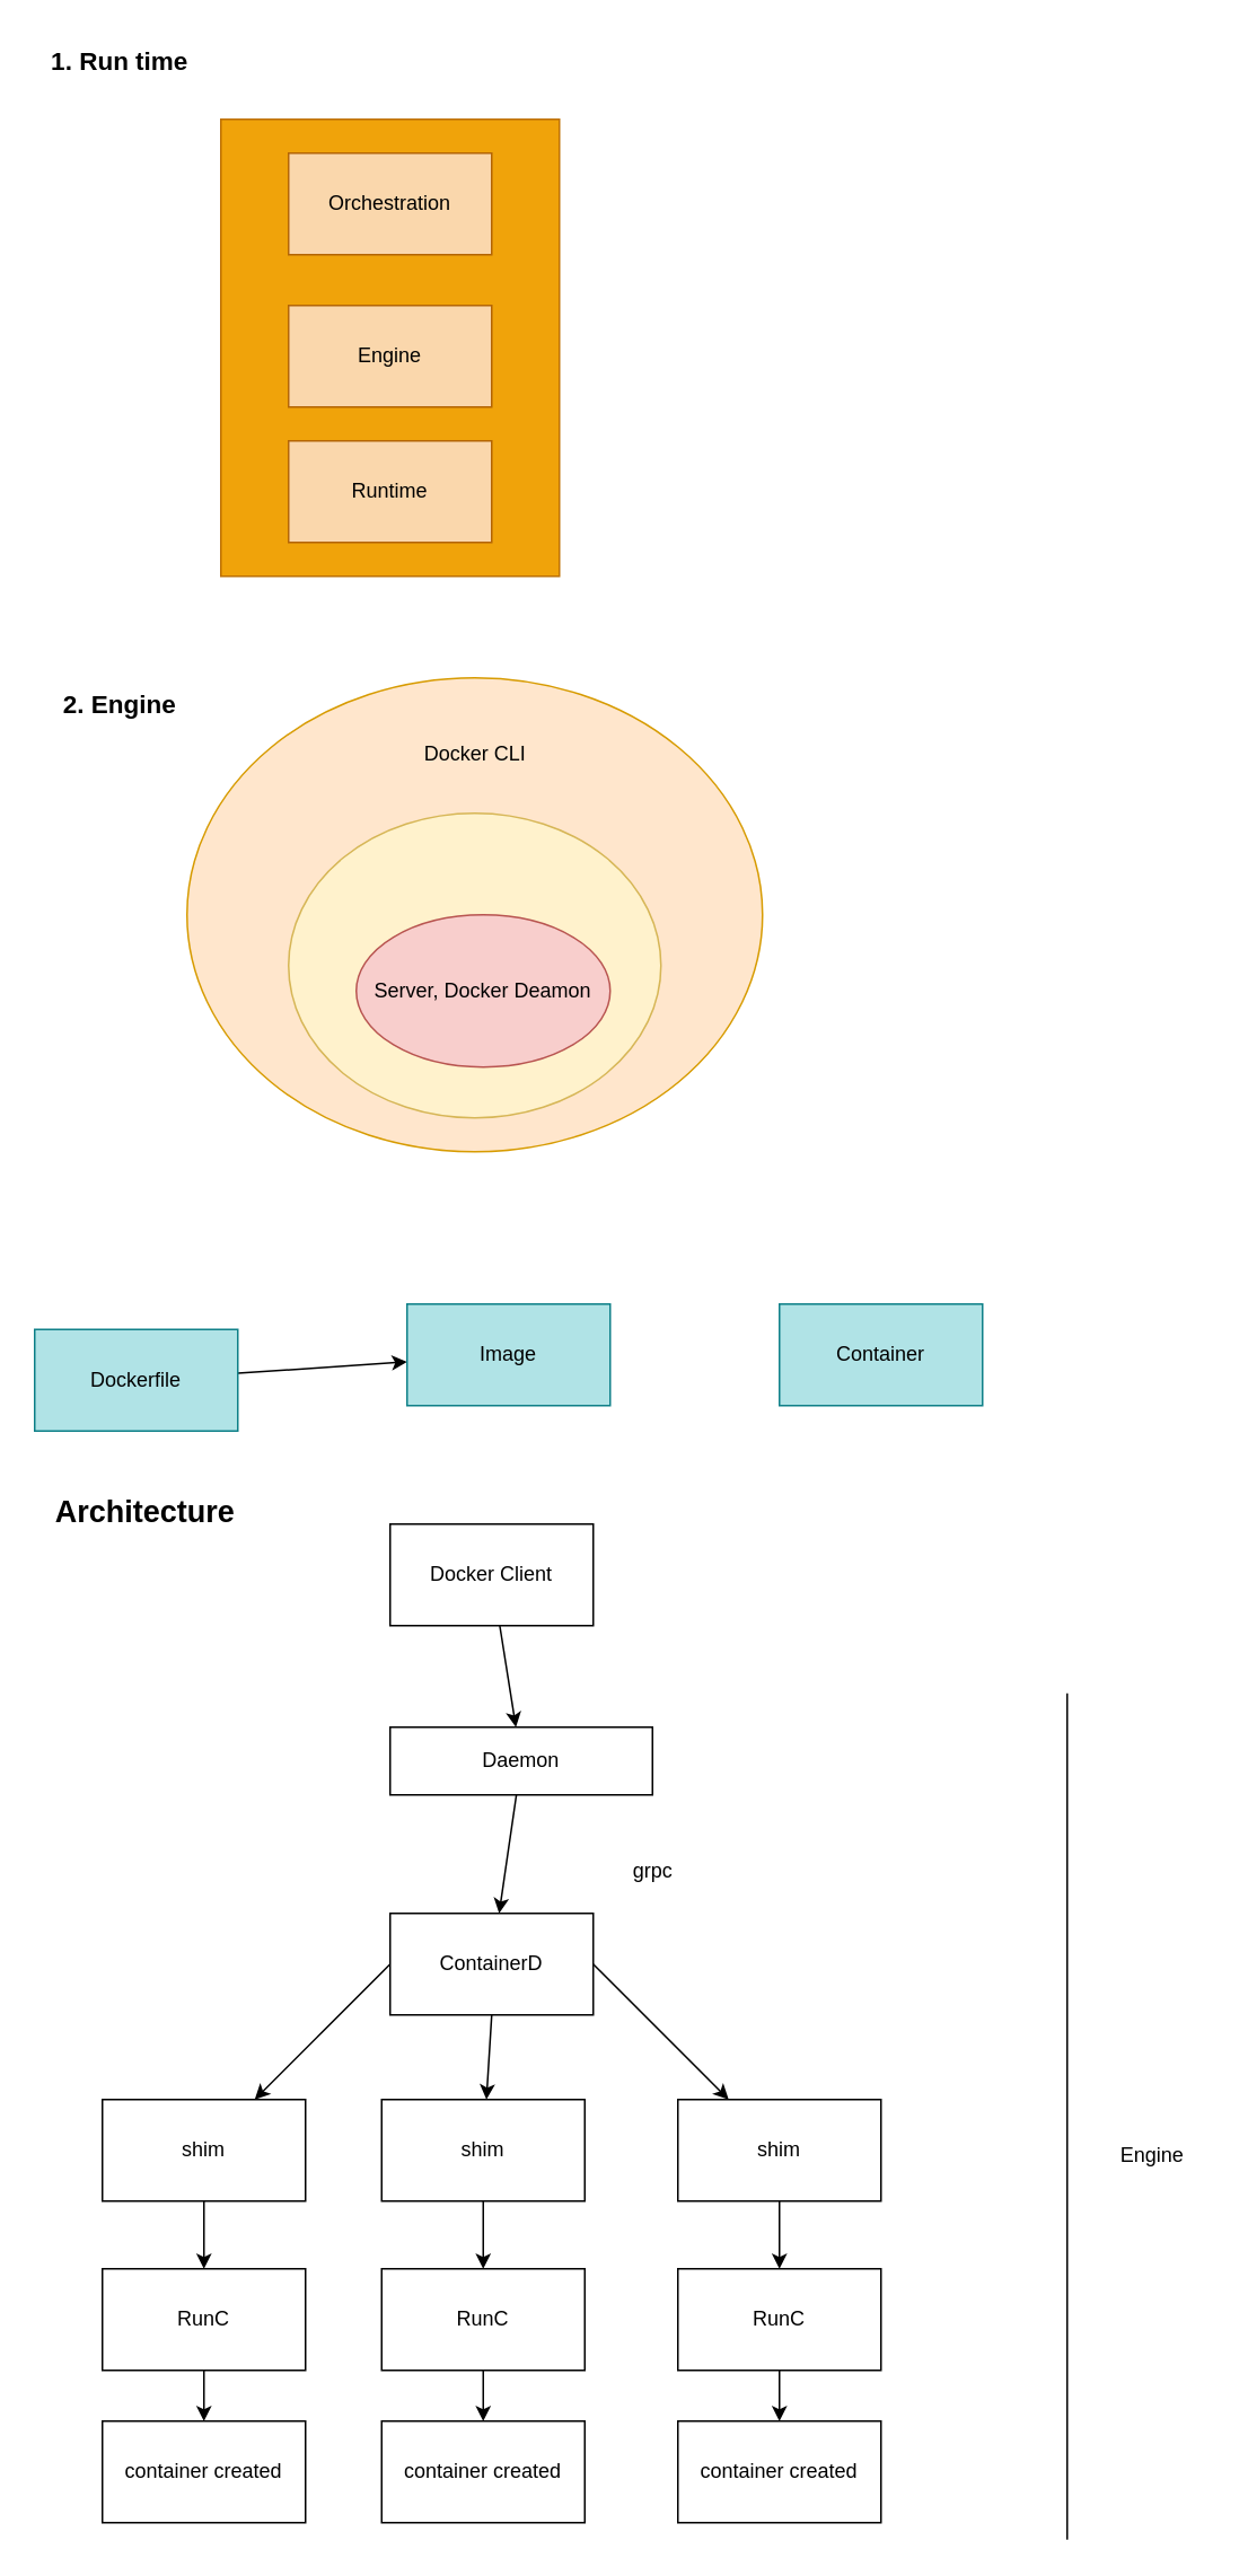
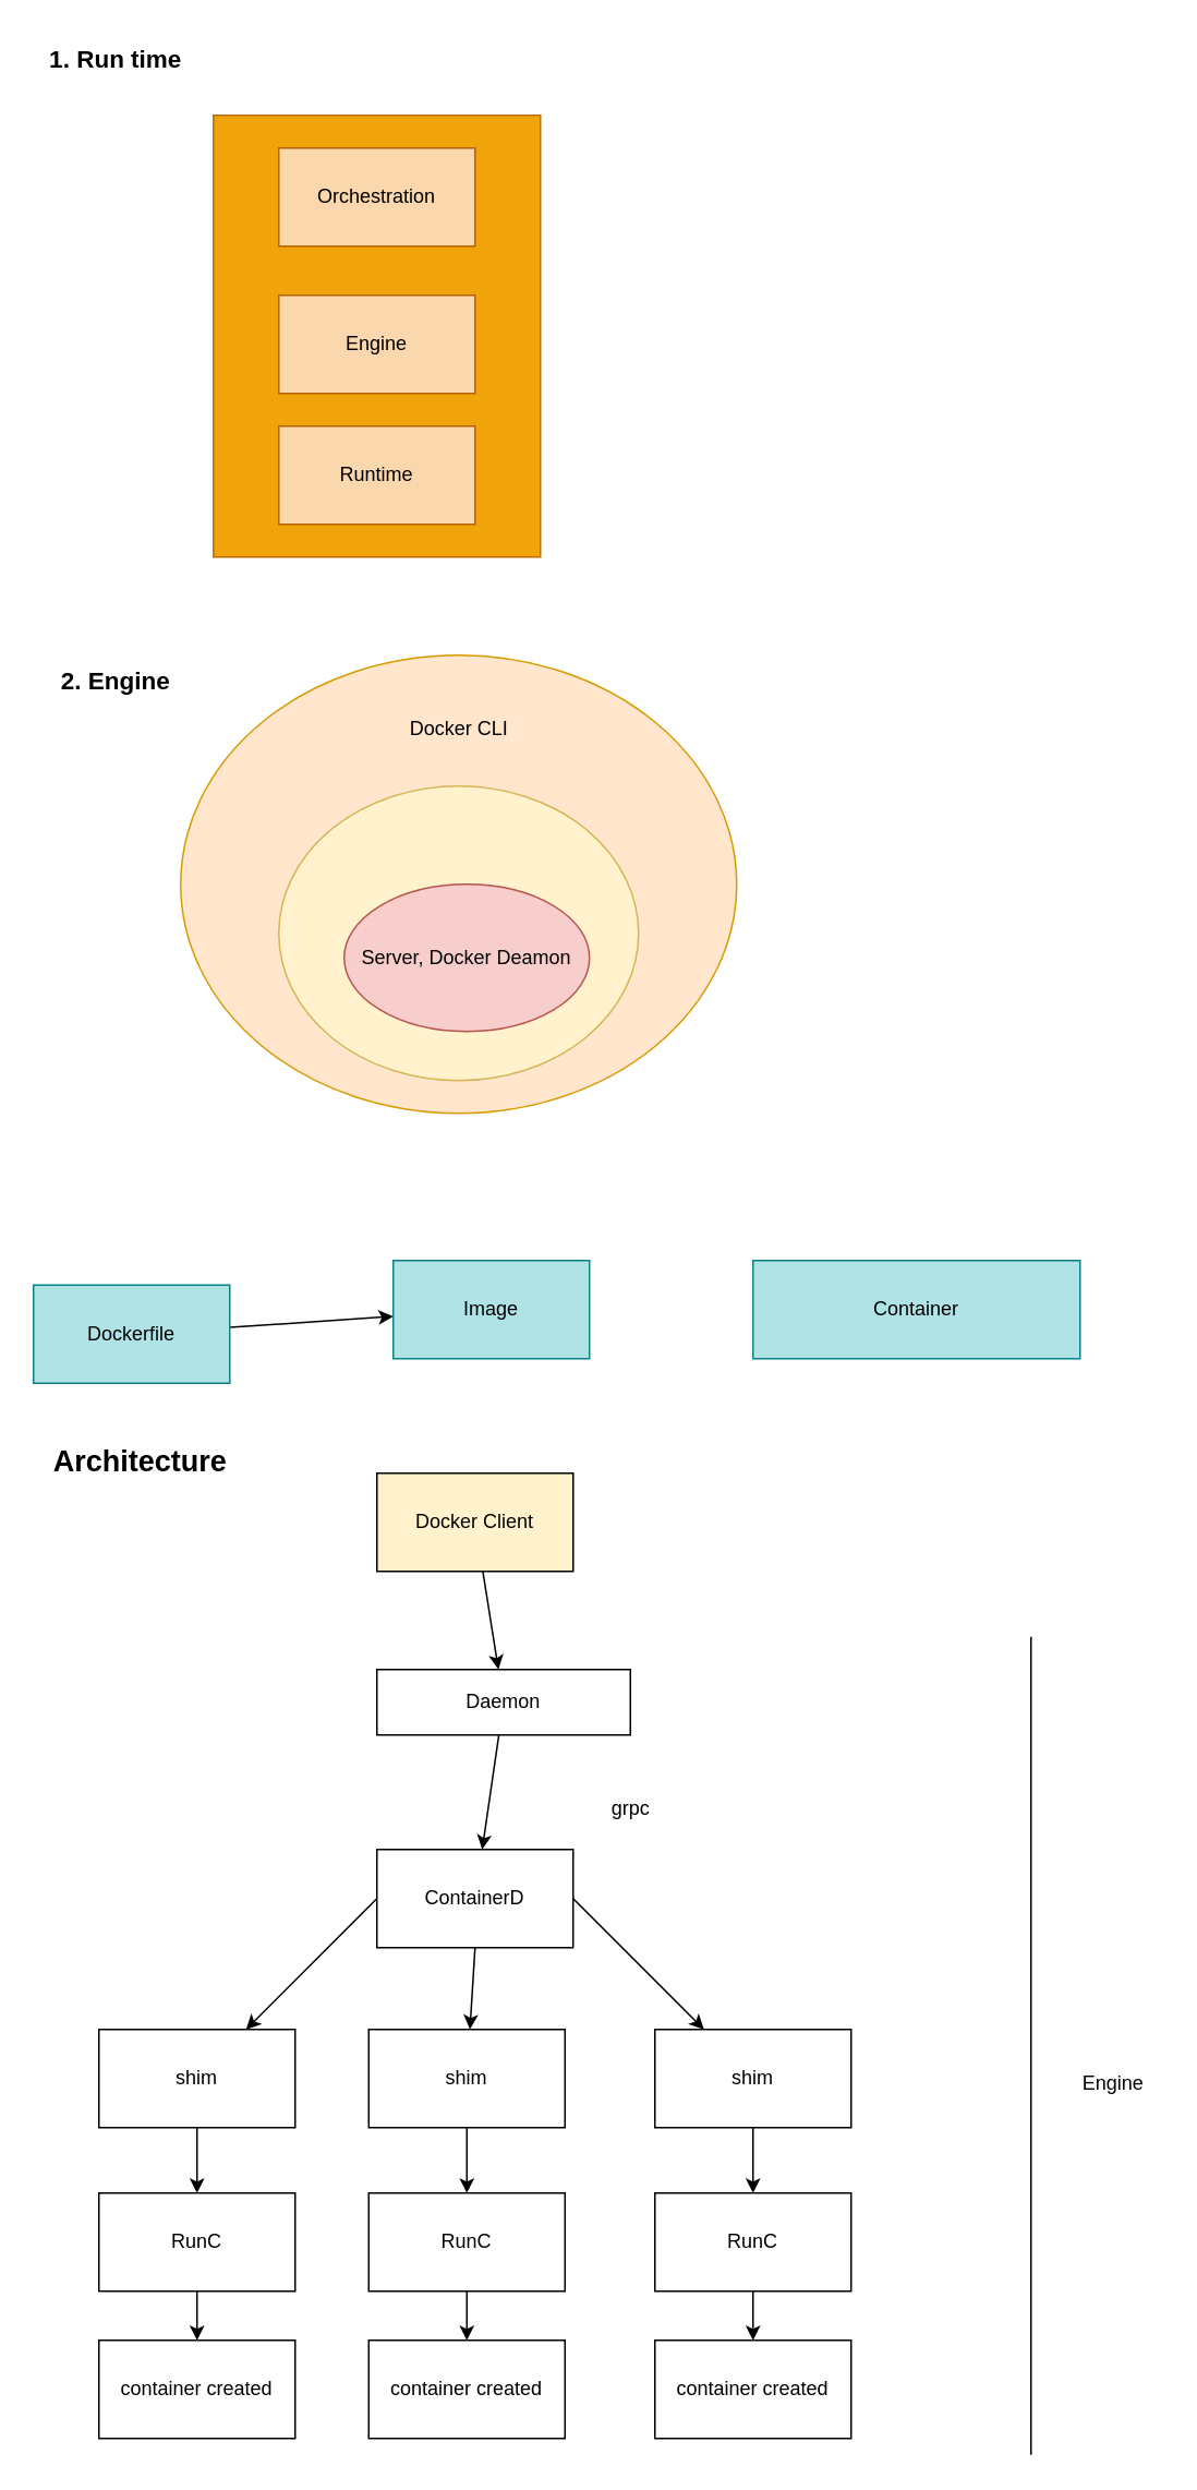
- <mxCell id="15" value="Container" style="whiteSpace=wrap;html=1;fillColor=#b0e3e6;strokeColor=#0e8088;" parent="1" vertex="1"><mxGeometry x="460" y="770" width="120" height="60" as="geometry" /></mxCell>
+ <mxCell id="15" value="Container" style="whiteSpace=wrap;html=1;fillColor=#b0e3e6;strokeColor=#0e8088;" parent="1" vertex="1"><mxGeometry x="460" y="770" width="200" height="60" as="geometry" /></mxCell>
- <mxCell id="17" value="Docker Client" style="whiteSpace=wrap;html=1;" vertex="1" parent="1"><mxGeometry x="230" y="900" width="120" height="60" as="geometry" /></mxCell>
+ <mxCell id="17" value="Docker Client" style="whiteSpace=wrap;html=1;fillColor=#fff2cc;" vertex="1" parent="1"><mxGeometry x="230" y="900" width="120" height="60" as="geometry" /></mxCell>
